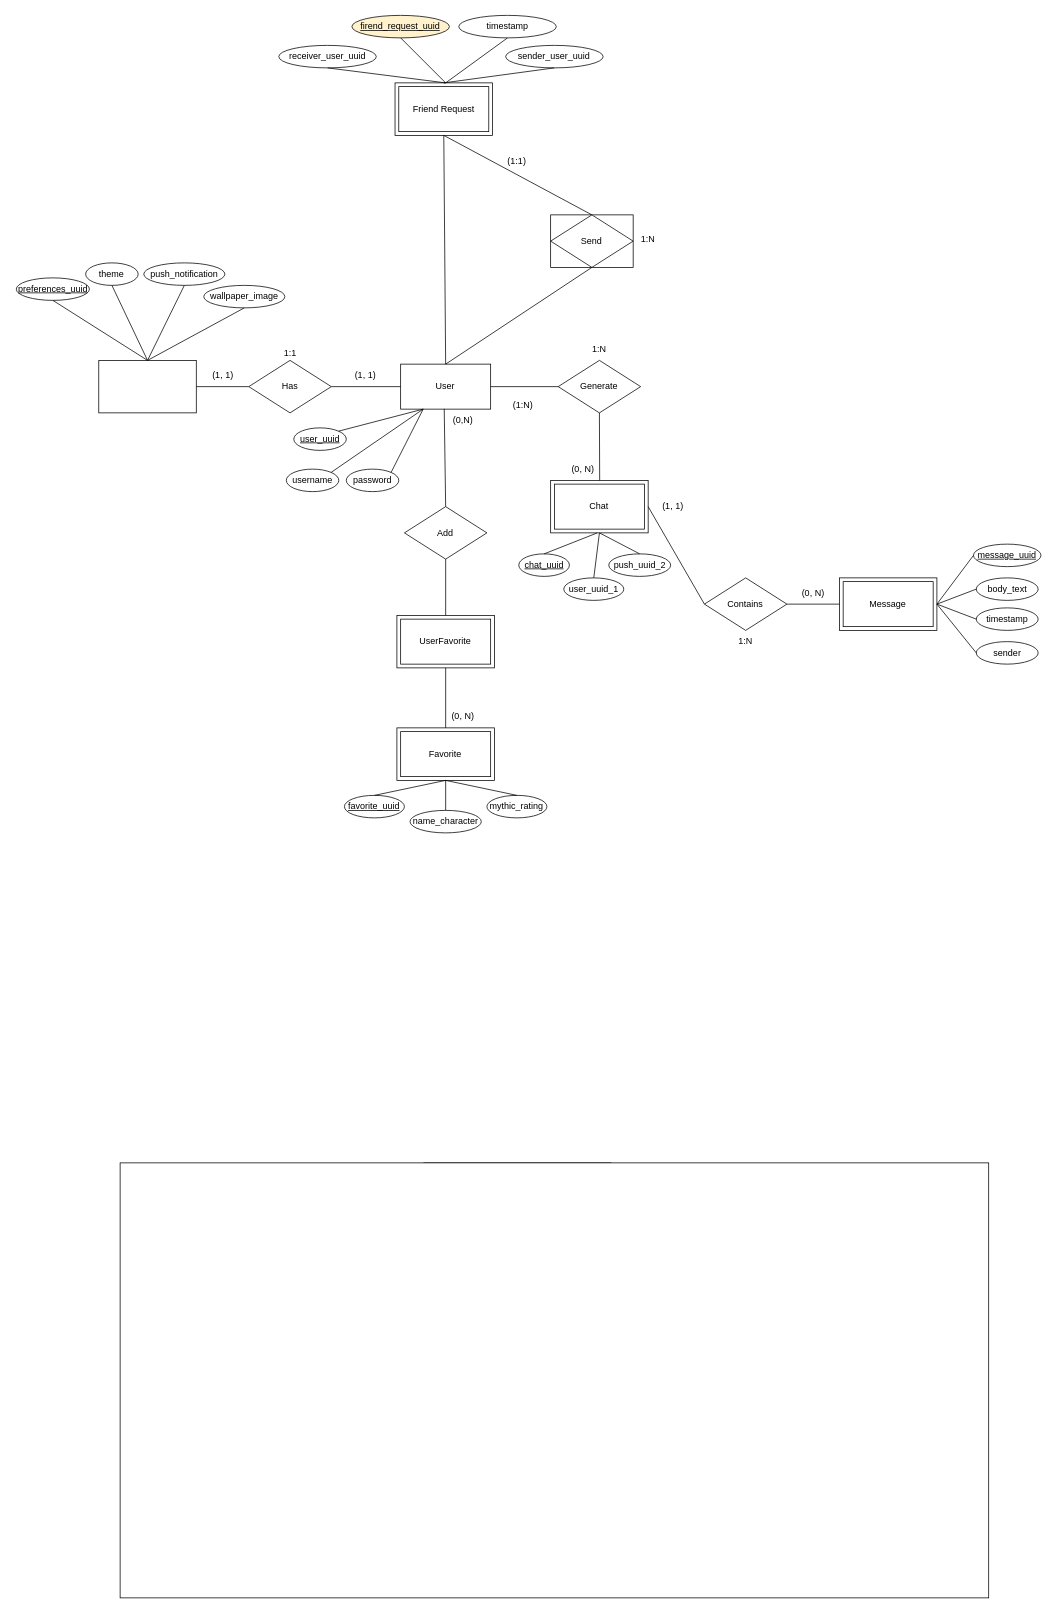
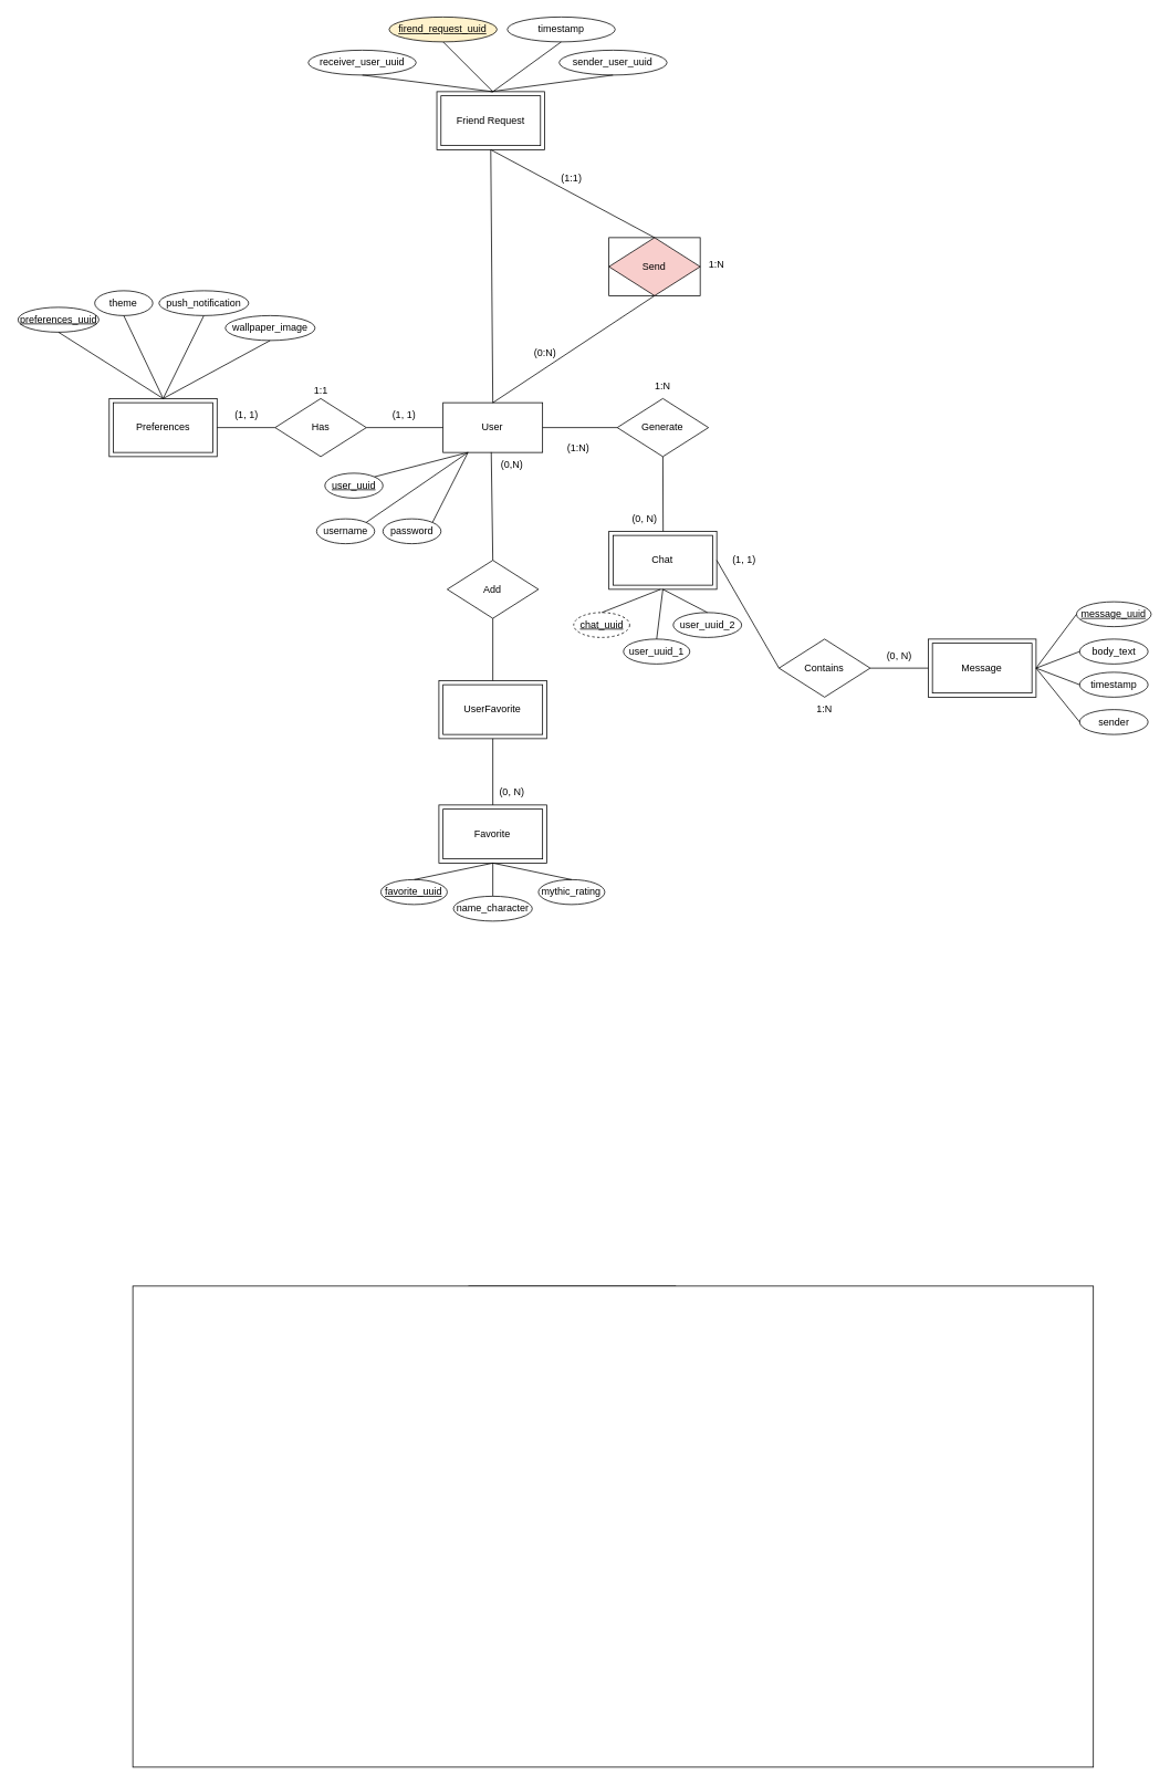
- <mxCell id="59" value="Send" style="rhombus;whiteSpace=wrap;html=1;" vertex="1" parent="1"><mxGeometry x="733.38" y="286" width="110" height="70" as="geometry" /></mxCell>
+ <mxCell id="59" value="Send" style="rhombus;whiteSpace=wrap;html=1;fillColor=#f8cecc;" vertex="1" parent="1"><mxGeometry x="733.38" y="286" width="110" height="70" as="geometry" /></mxCell>
+ <mxCell id="63" value="(0:N)" style="text;html=1;align=center;verticalAlign=middle;resizable=0;points=[];autosize=1;strokeColor=none;fillColor=none;" vertex="1" parent="1"><mxGeometry x="630.88" y="410" width="50" height="30" as="geometry" /></mxCell>
+ <mxCell id="27" value="Preferences" style="whiteSpace=wrap;html=1;" parent="1" vertex="1"><mxGeometry x="135.88" y="485" width="120" height="60" as="geometry" /></mxCell>
- <mxCell id="53" value="&lt;u&gt;chat_uuid&lt;/u&gt;" style="ellipse;whiteSpace=wrap;html=1;" parent="1" vertex="1"><mxGeometry x="690.88" y="738" width="67.5" height="30" as="geometry" /></mxCell>
+ <mxCell id="53" value="&lt;u&gt;chat_uuid&lt;/u&gt;" style="ellipse;whiteSpace=wrap;html=1;dashed=1;" parent="1" vertex="1"><mxGeometry x="690.88" y="738" width="67.5" height="30" as="geometry" /></mxCell>
- <mxCell id="55" value="push_uuid_2" style="ellipse;whiteSpace=wrap;html=1;" parent="1" vertex="1"><mxGeometry x="810.88" y="738" width="82.5" height="30" as="geometry" /></mxCell>
+ <mxCell id="55" value="user_uuid_2" style="ellipse;whiteSpace=wrap;html=1;" parent="1" vertex="1"><mxGeometry x="810.88" y="738" width="82.5" height="30" as="geometry" /></mxCell>
